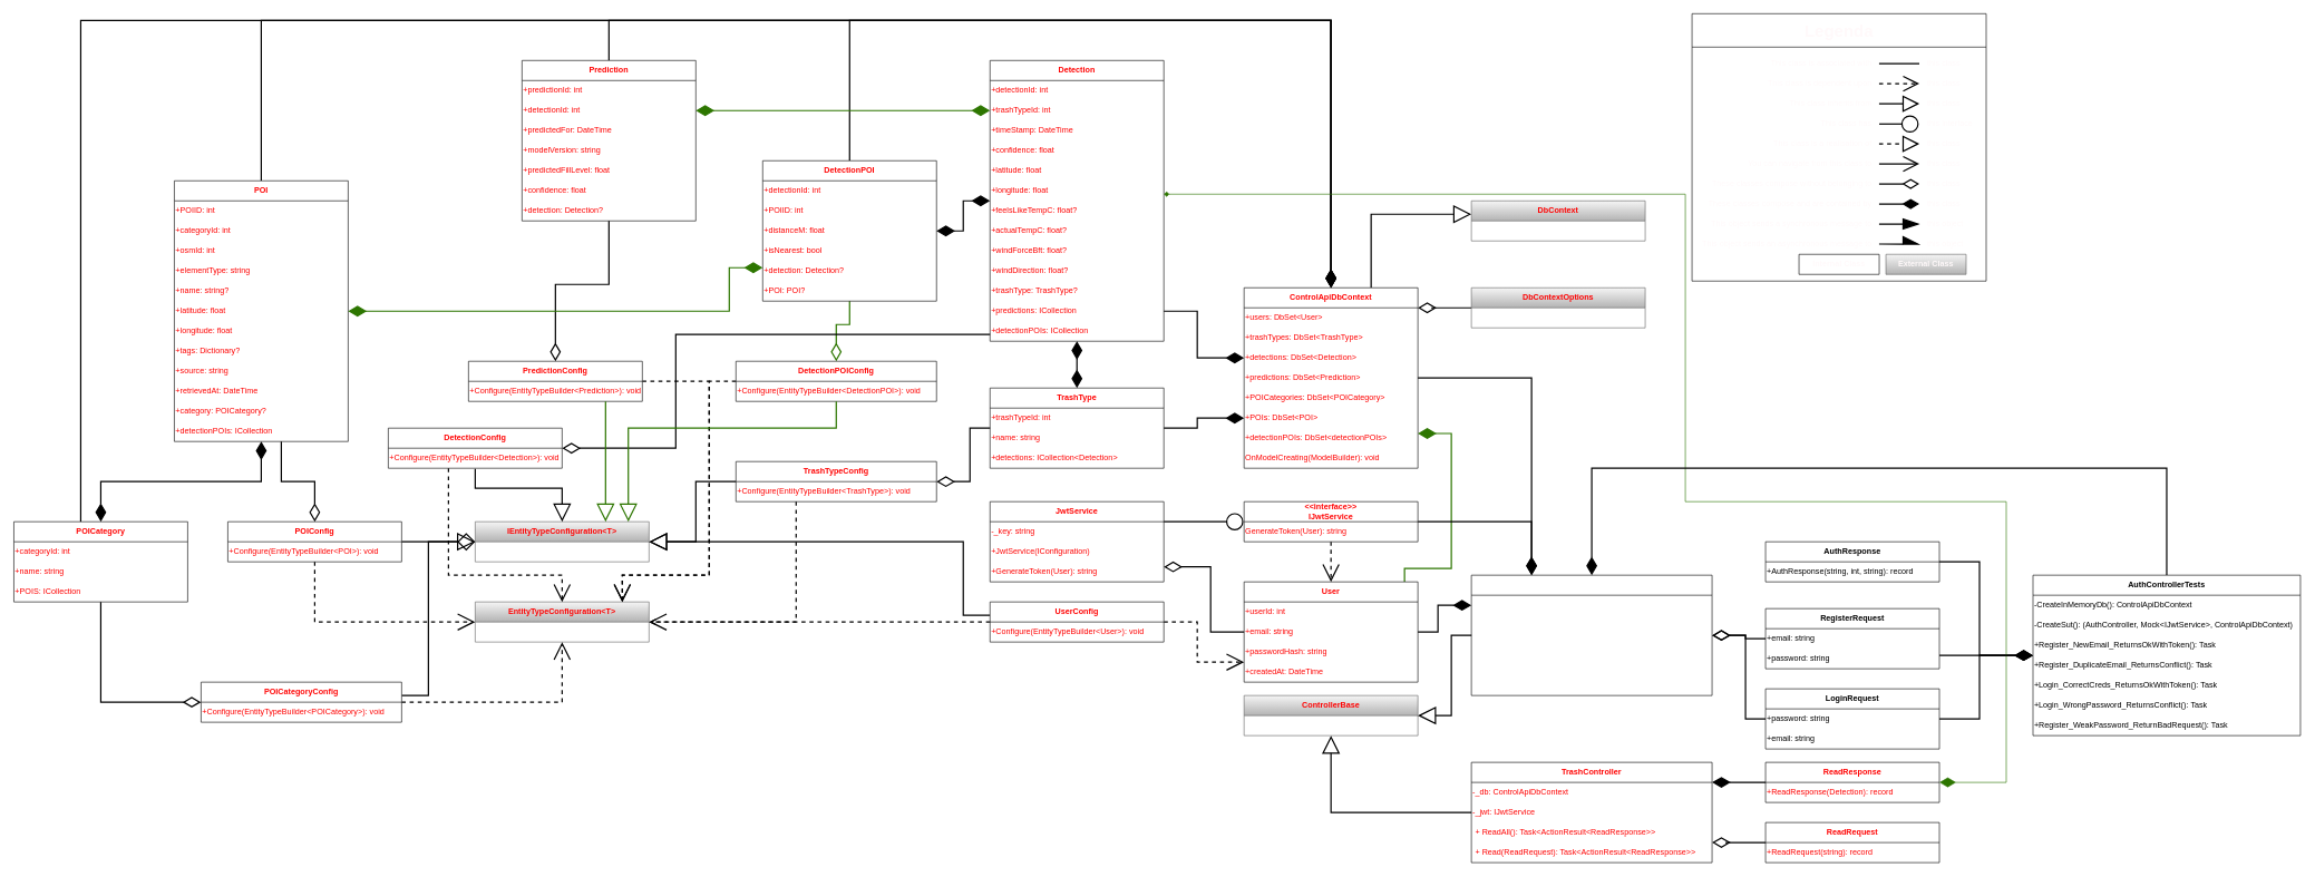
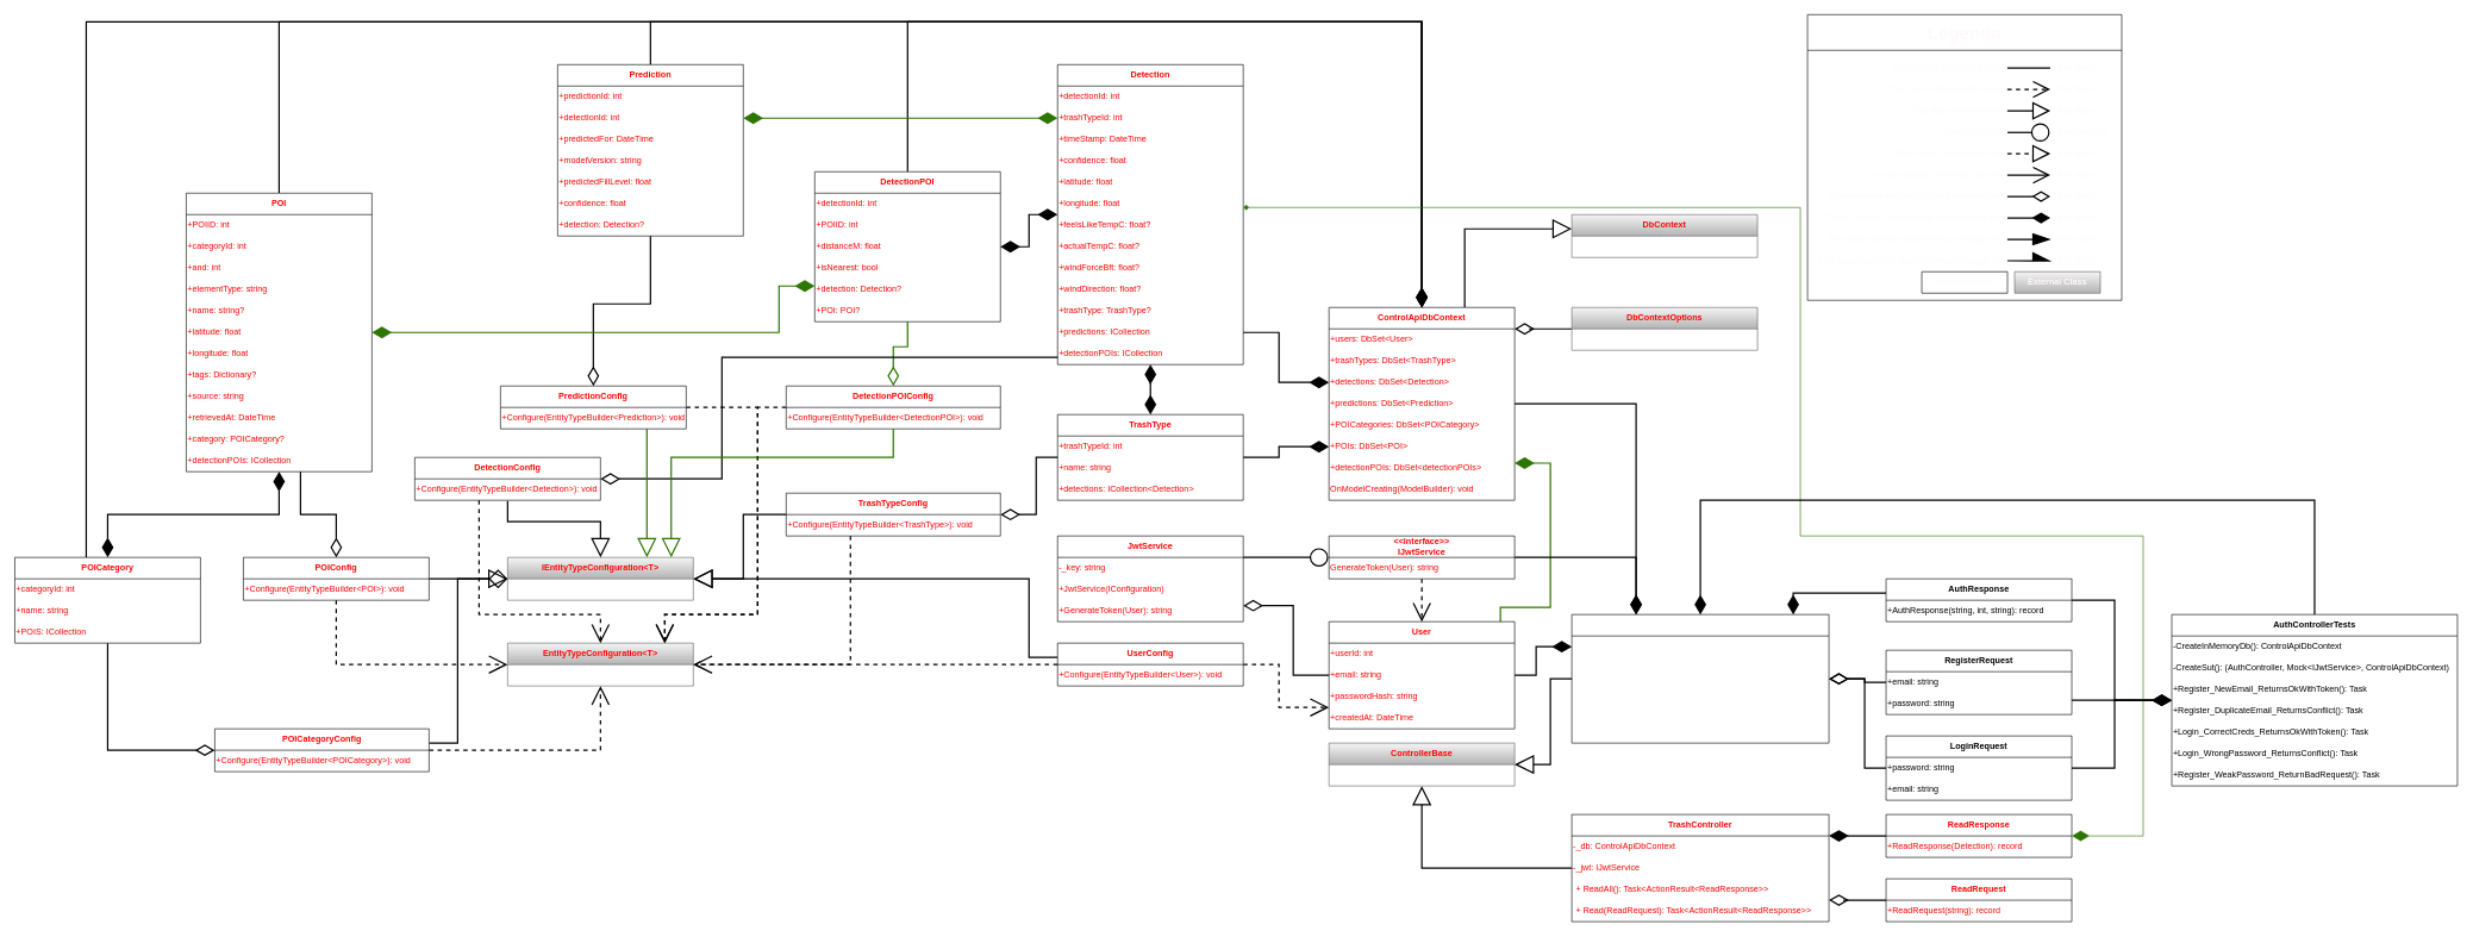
- <mxCell id="53" value="+osmId: int" style="text;whiteSpace=wrap;html=1;fontColor=#FF0000;" parent="50" vertex="1"><mxGeometry y="90" width="260" height="30" as="geometry" /></mxCell>
+ <mxCell id="53" value="+and: int" style="text;whiteSpace=wrap;html=1;fontColor=#FF0000;" parent="50" vertex="1"><mxGeometry y="90" width="260" height="30" as="geometry" /></mxCell>
+ <mxCell id="110" style="edgeStyle=orthogonalEdgeStyle;rounded=0;orthogonalLoop=1;jettySize=auto;html=1;endArrow=diamondThin;endFill=1;strokeWidth=2;endSize=22;fontColor=#FF0000;" parent="1" source="113" target="118" edge="1"><mxGeometry relative="1" as="geometry"><Array as="points"><mxPoint x="2510" y="830" /></Array></mxGeometry></mxCell>
